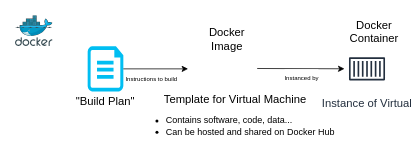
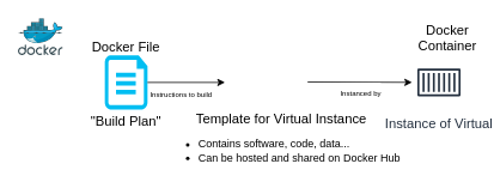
+ <mxCell id="4" value="Docker File" style="text;html=1;strokeColor=none;fillColor=none;align=center;verticalAlign=middle;whiteSpace=wrap;rounded=0;fontSize=15;" vertex="1" parent="1"><mxGeometry x="100" y="41" width="80" height="20" as="geometry" /></mxCell>
- <mxCell id="8" value="Docker Image" style="text;html=1;strokeColor=none;fillColor=none;align=center;verticalAlign=middle;whiteSpace=wrap;rounded=0;fontSize=15;" vertex="1" parent="1"><mxGeometry x="262" y="41" width="80" height="20" as="geometry" /></mxCell>
- <mxCell id="9" value="Template for Virtual Machine&lt;br&gt;&lt;div style=&quot;text-align: left ; font-size: 12px&quot;&gt;&lt;ul&gt;&lt;li&gt;&lt;span&gt;Contains software, code, data...&lt;/span&gt;&lt;/li&gt;&lt;li&gt;&lt;font style=&quot;font-size: 12px&quot;&gt;&lt;div style=&quot;text-align: left&quot;&gt;&lt;span style=&quot;font-size: 12px&quot;&gt;Can be hosted and shared on Docker Hub&lt;/span&gt;&lt;/div&gt;&lt;/font&gt;&lt;/li&gt;&lt;/ul&gt;&lt;/div&gt;" style="text;html=1;strokeColor=none;fillColor=none;align=center;verticalAlign=middle;whiteSpace=wrap;rounded=0;fontSize=15;" vertex="1" parent="1"><mxGeometry x="177.75" y="135" width="269.5" height="45" as="geometry" /></mxCell>
+ <mxCell id="9" value="Template for Virtual Instance&lt;br&gt;&lt;div style=&quot;text-align: left ; font-size: 12px&quot;&gt;&lt;ul&gt;&lt;li&gt;&lt;span&gt;Contains software, code, data...&lt;/span&gt;&lt;/li&gt;&lt;li&gt;&lt;font style=&quot;font-size: 12px&quot;&gt;&lt;div style=&quot;text-align: left&quot;&gt;&lt;span style=&quot;font-size: 12px&quot;&gt;Can be hosted and shared on Docker Hub&lt;/span&gt;&lt;/div&gt;&lt;/font&gt;&lt;/li&gt;&lt;/ul&gt;&lt;/div&gt;" style="text;html=1;strokeColor=none;fillColor=none;align=center;verticalAlign=middle;whiteSpace=wrap;rounded=0;fontSize=15;" vertex="1" parent="1"><mxGeometry x="177.75" y="135" width="269.5" height="45" as="geometry" /></mxCell>
